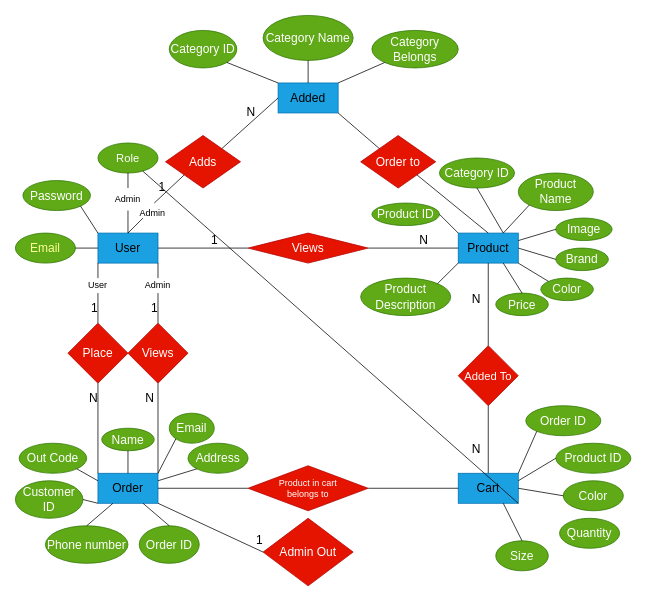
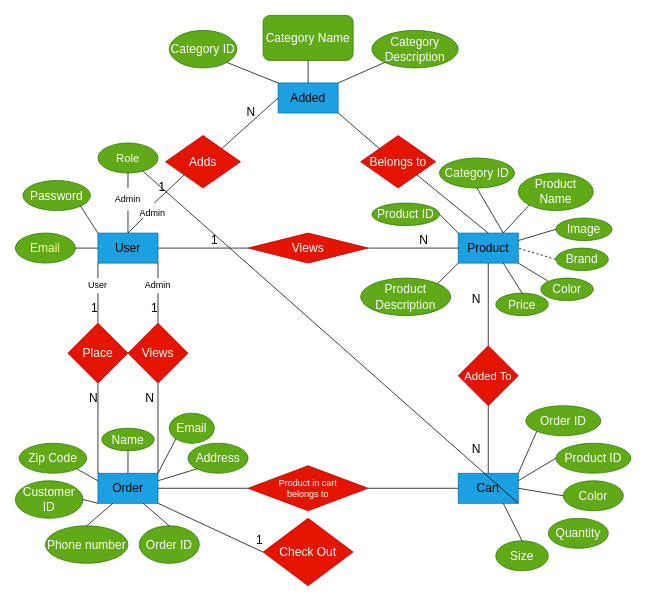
- <mxCell id="83" value="Category Name" style="ellipse;whiteSpace=wrap;html=1;fontSize=16;fontColor=#ffffff;fillColor=#60a917;strokeColor=#2D7600;" parent="1" vertex="1"><mxGeometry x="350" y="20" width="120" height="60" as="geometry" /></mxCell>
+ <mxCell id="83" value="Category Name" style="whiteSpace=wrap;html=1;fontSize=16;fontColor=#ffffff;fillColor=#60a917;strokeColor=#2D7600;rounded=1;" parent="1" vertex="1"><mxGeometry x="350" y="20" width="120" height="60" as="geometry" /></mxCell>
- <mxCell id="85" value="Category Belongs" style="ellipse;whiteSpace=wrap;html=1;fontSize=16;fontColor=#ffffff;fillColor=#60a917;strokeColor=#2D7600;" parent="1" vertex="1"><mxGeometry x="495" y="40" width="115" height="50" as="geometry" /></mxCell>
+ <mxCell id="85" value="Category Description" style="ellipse;whiteSpace=wrap;html=1;fontSize=16;fontColor=#ffffff;fillColor=#60a917;strokeColor=#2D7600;" parent="1" vertex="1"><mxGeometry x="495" y="40" width="115" height="50" as="geometry" /></mxCell>
- <mxCell id="18" value="Order to" style="rhombus;whiteSpace=wrap;html=1;fontSize=16;fontColor=#ffffff;fillColor=#e51400;strokeColor=#B20000;" parent="1" vertex="1"><mxGeometry x="480" y="180" width="100" height="70" as="geometry" /></mxCell>
+ <mxCell id="18" value="Belongs to" style="rhombus;whiteSpace=wrap;html=1;fontSize=16;fontColor=#ffffff;fillColor=#e51400;strokeColor=#B20000;" parent="1" vertex="1"><mxGeometry x="480" y="180" width="100" height="70" as="geometry" /></mxCell>
- <mxCell id="70" value="" style="endArrow=none;html=1;rounded=0;fontSize=16;fontColor=#000000;entryX=1;entryY=0.5;entryDx=0;entryDy=0;exitX=0;exitY=0.5;exitDx=0;exitDy=0;" parent="1" source="69" target="5" edge="1"><mxGeometry width="50" height="50" relative="1" as="geometry"><mxPoint x="440" y="440" as="sourcePoint" /><mxPoint x="490" y="390" as="targetPoint" /></mxGeometry></mxCell>
+ <mxCell id="70" value="" style="endArrow=none;html=1;rounded=0;fontSize=16;fontColor=#000000;entryX=1;entryY=0.5;entryDx=0;entryDy=0;exitX=0;exitY=0.5;exitDx=0;exitDy=0;dashed=1;" parent="1" source="69" target="5" edge="1"><mxGeometry width="50" height="50" relative="1" as="geometry"><mxPoint x="440" y="440" as="sourcePoint" /><mxPoint x="490" y="390" as="targetPoint" /></mxGeometry></mxCell>
- <mxCell id="95" value="Out Code" style="ellipse;whiteSpace=wrap;html=1;fontSize=16;fontColor=#ffffff;fillColor=#60a917;strokeColor=#2D7600;" parent="1" vertex="1"><mxGeometry x="25" y="590" width="90" height="40" as="geometry" /></mxCell>
+ <mxCell id="95" value="Zip Code" style="ellipse;whiteSpace=wrap;html=1;fontSize=16;fontColor=#ffffff;fillColor=#60a917;strokeColor=#2D7600;" parent="1" vertex="1"><mxGeometry x="25" y="590" width="90" height="40" as="geometry" /></mxCell>
- <mxCell id="33" value="Quantity" style="ellipse;whiteSpace=wrap;html=1;fontSize=16;fontColor=#FFFFFF;fillColor=#60a917;strokeColor=#2D7600;" parent="1" vertex="1"><mxGeometry x="745" y="690" width="80" height="40" as="geometry" /></mxCell>
+ <mxCell id="33" value="Quantity" style="ellipse;whiteSpace=wrap;html=1;fontSize=16;fontColor=#FFFFFF;fillColor=#60a917;strokeColor=#2D7600;" parent="1" vertex="1"><mxGeometry x="730" y="690" width="80" height="40" as="geometry" /></mxCell>
- <mxCell id="12" value="Admin Out" style="rhombus;whiteSpace=wrap;html=1;fillColor=#e51400;fontColor=#FFFFFF;strokeColor=#B20000;fontSize=16;" parent="1" vertex="1"><mxGeometry x="350" y="690" width="120" height="90" as="geometry" /></mxCell>
+ <mxCell id="12" value="Check Out" style="rhombus;whiteSpace=wrap;html=1;fillColor=#e51400;fontColor=#FFFFFF;strokeColor=#B20000;fontSize=16;" parent="1" vertex="1"><mxGeometry x="350" y="690" width="120" height="90" as="geometry" /></mxCell>
